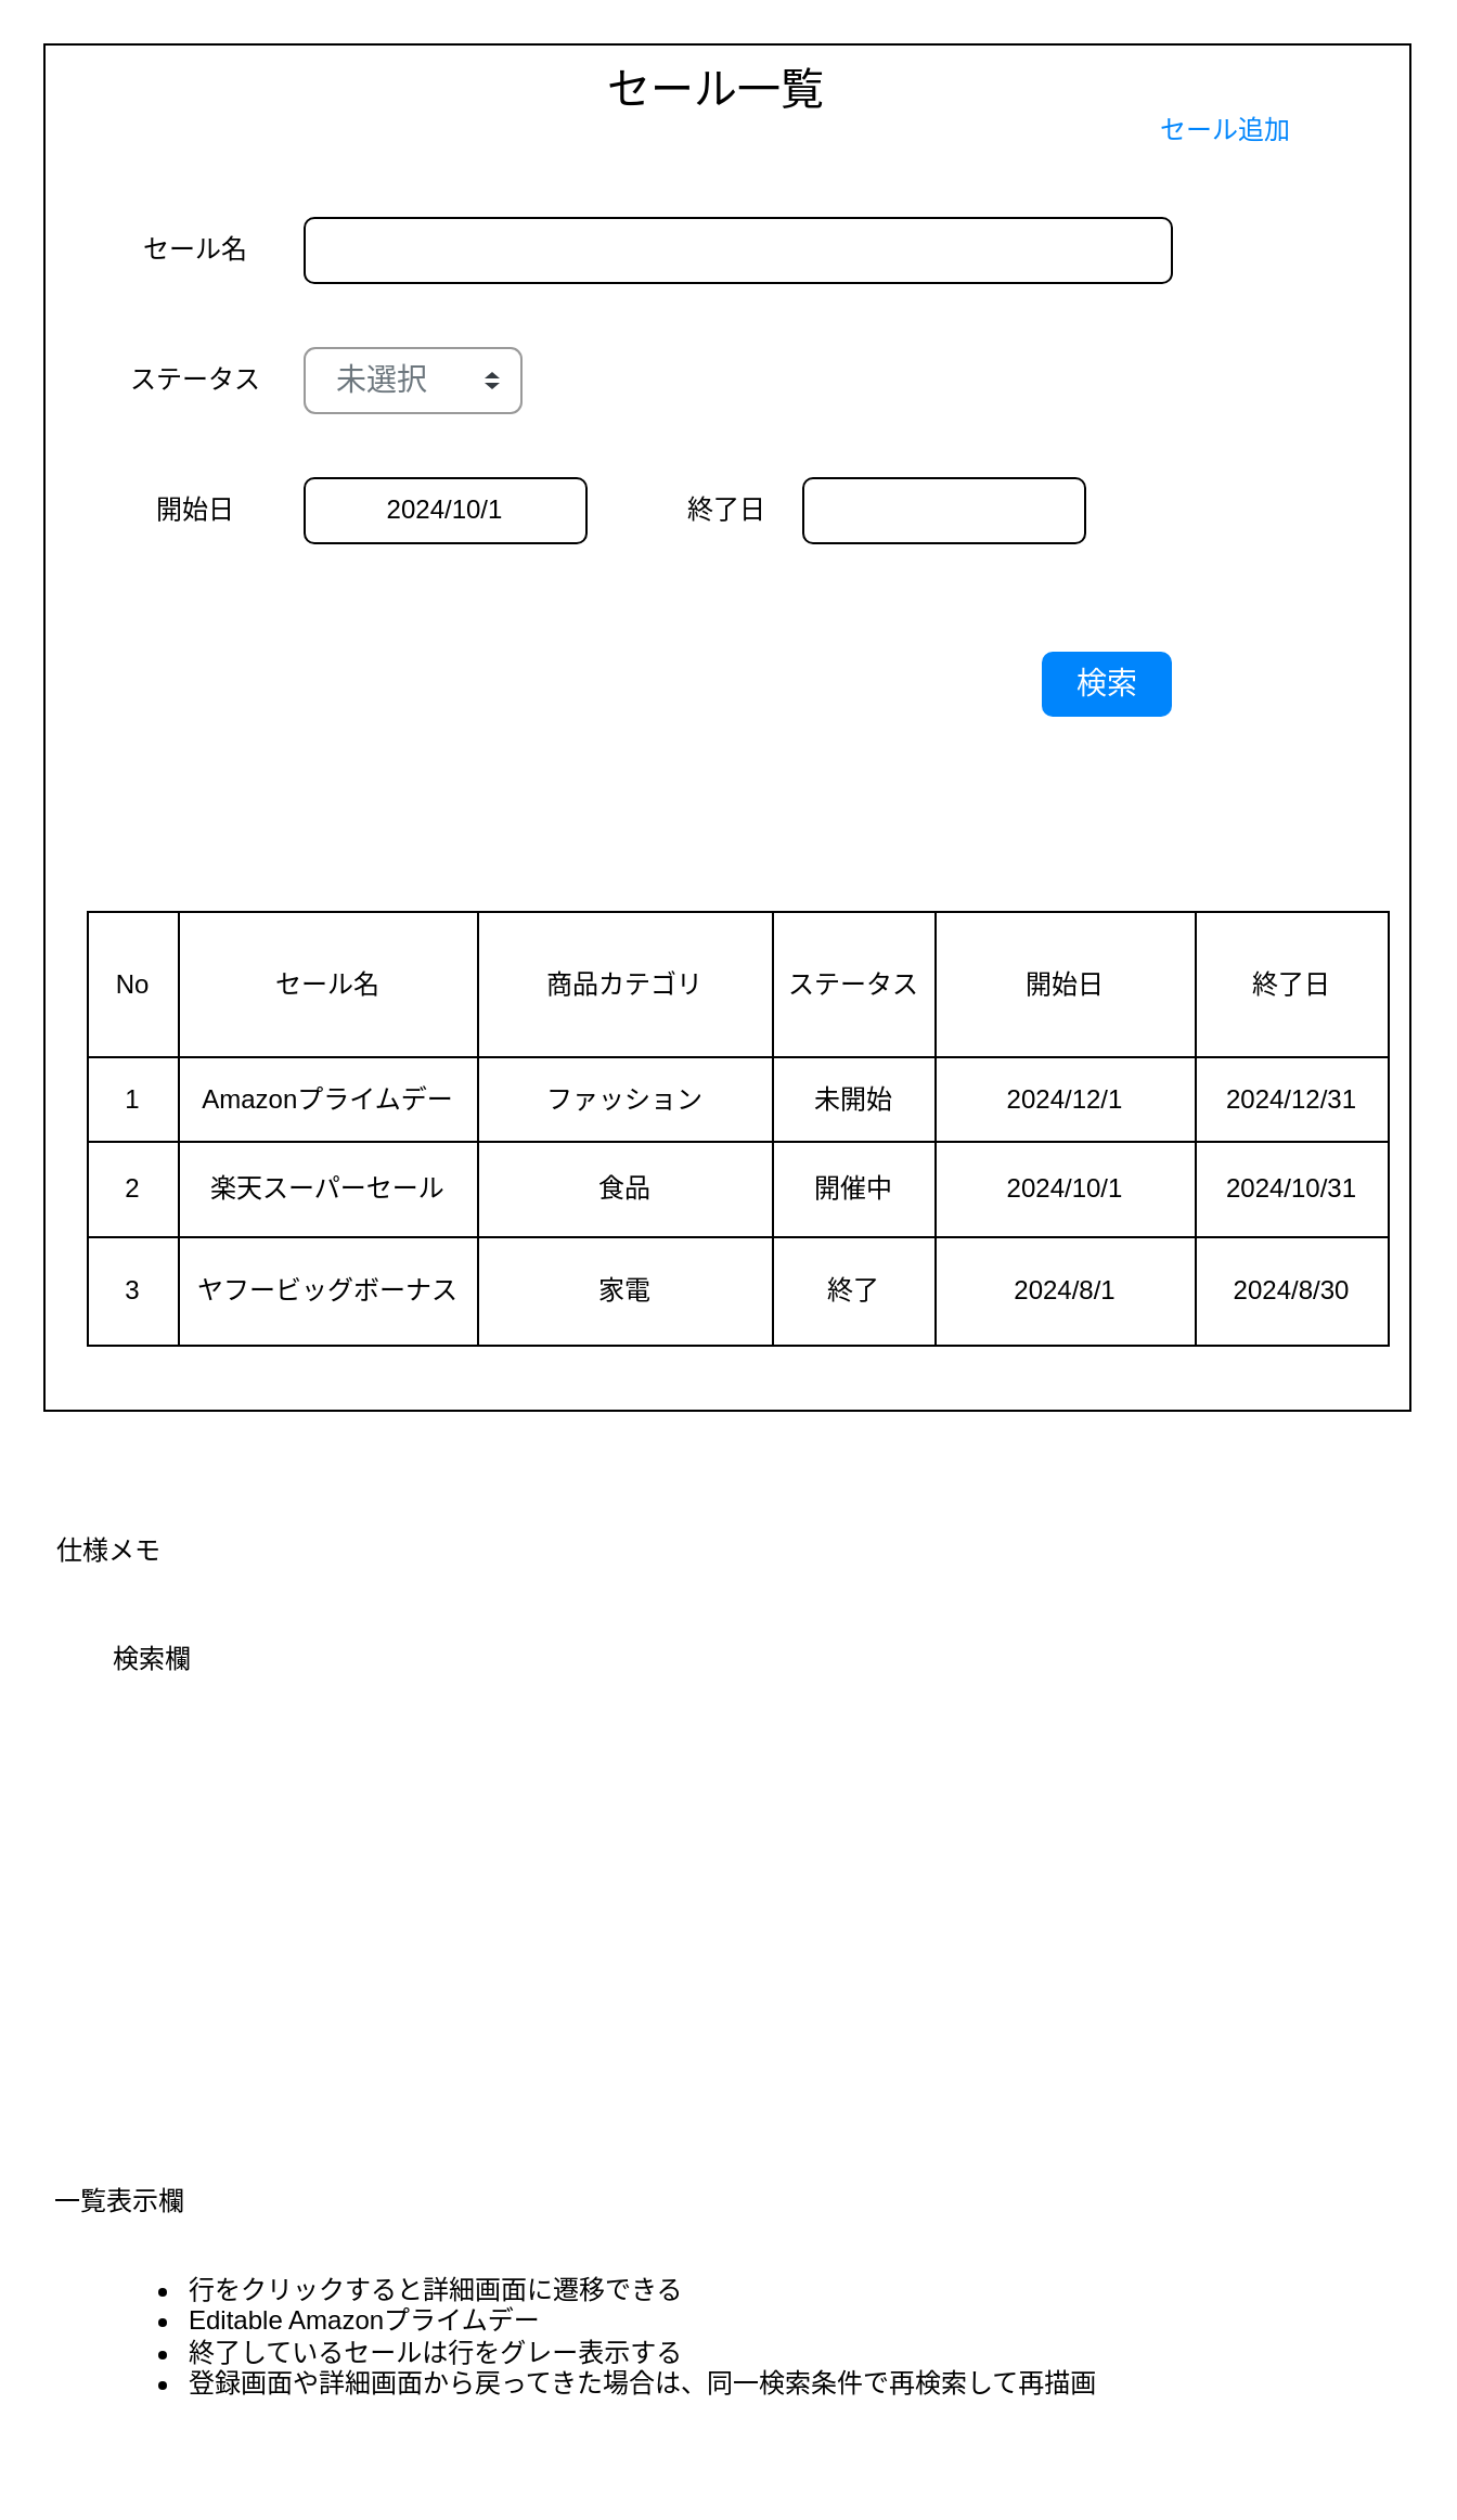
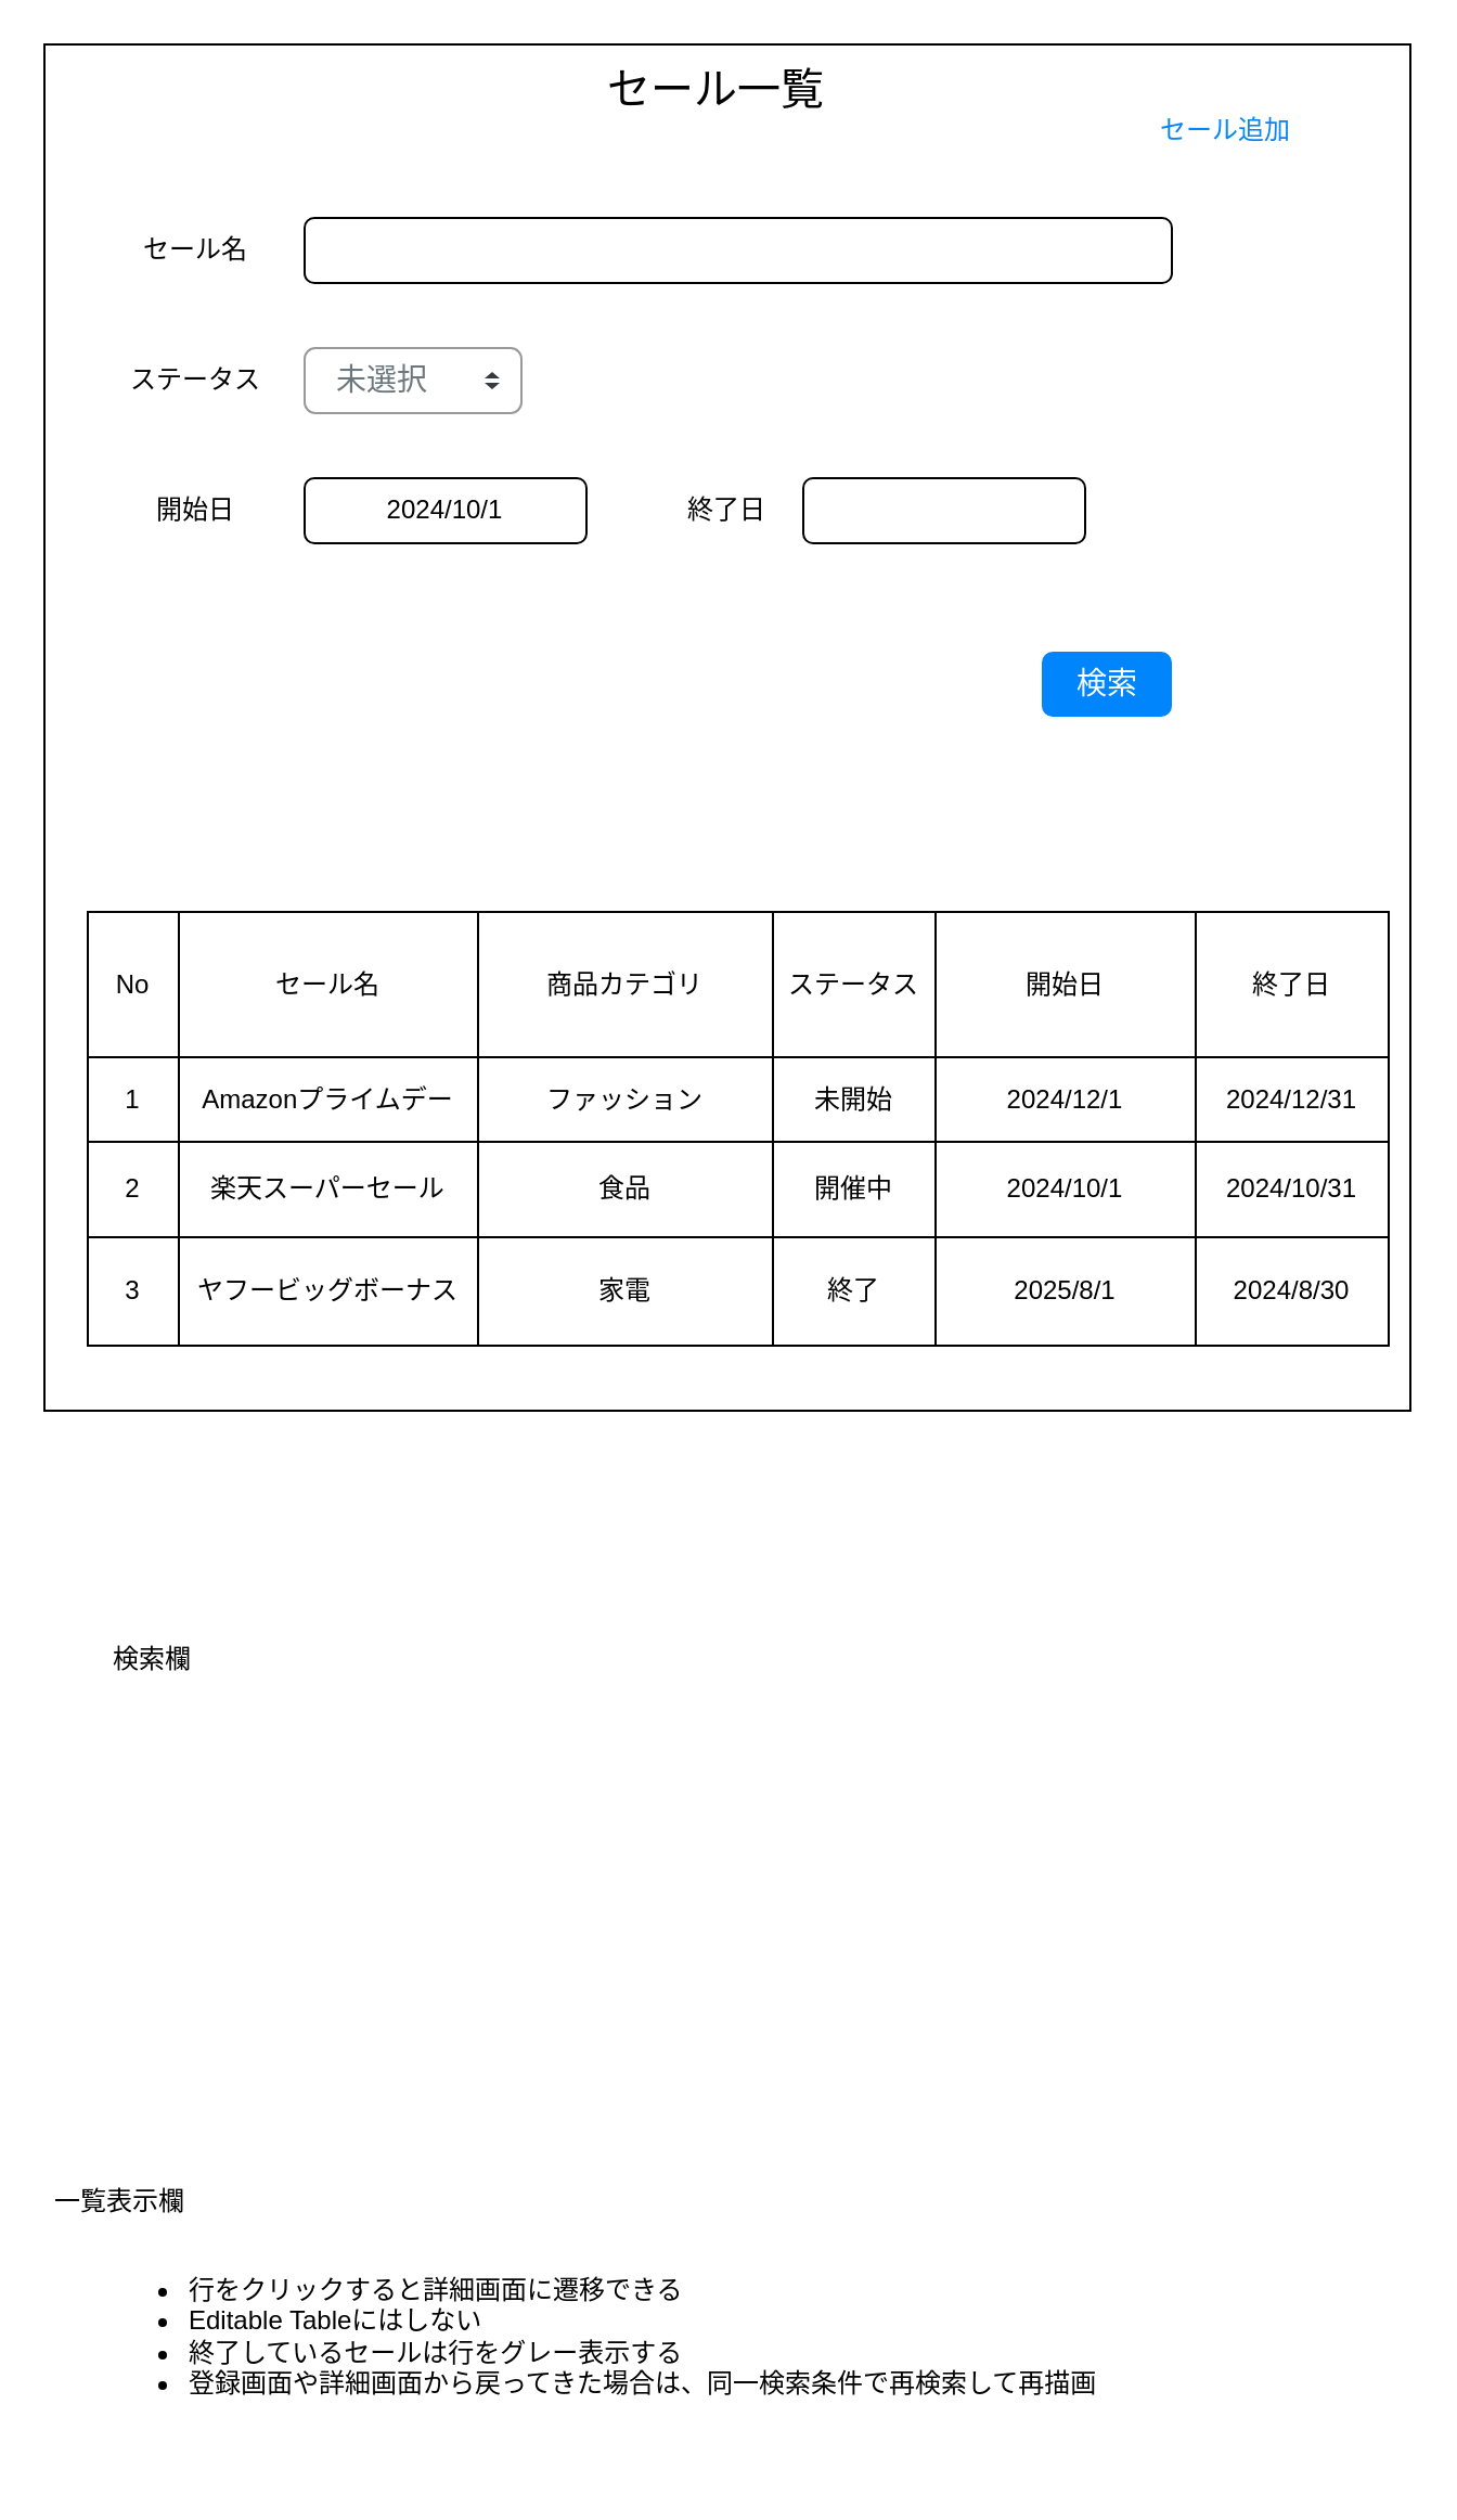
- <mxCell id="30" value="2024/8/1" style="shape=partialRectangle;html=1;whiteSpace=wrap;connectable=0;fillColor=none;top=0;left=0;bottom=0;right=0;overflow=hidden;pointerEvents=1;" parent="25" vertex="1"><mxGeometry x="391" width="120" height="50" as="geometry"><mxRectangle width="120" height="50" as="alternateBounds" /></mxGeometry></mxCell>
+ <mxCell id="30" value="2025/8/1" style="shape=partialRectangle;html=1;whiteSpace=wrap;connectable=0;fillColor=none;top=0;left=0;bottom=0;right=0;overflow=hidden;pointerEvents=1;" parent="25" vertex="1"><mxGeometry x="391" width="120" height="50" as="geometry"><mxRectangle width="120" height="50" as="alternateBounds" /></mxGeometry></mxCell>
- <mxCell id="44" value="仕様メモ" style="text;html=1;strokeColor=none;fillColor=none;align=center;verticalAlign=middle;whiteSpace=wrap;rounded=0;" parent="1" vertex="1"><mxGeometry x="20" y="700" width="60" height="30" as="geometry" /></mxCell>
- <mxCell id="47" value="&lt;ul&gt;&lt;li&gt;行をクリックすると詳細画面に遷移できる&lt;/li&gt;&lt;li&gt;Editable Amazonプライムデー&lt;/li&gt;&lt;li&gt;終了しているセールは行をグレー表示する&lt;/li&gt;&lt;li&gt;登録画面や詳細画面から戻ってきた場合は、同一検索条件で再検索して再描画&lt;/li&gt;&lt;/ul&gt;" style="text;strokeColor=none;fillColor=none;html=1;whiteSpace=wrap;verticalAlign=top;overflow=hidden;" parent="1" vertex="1"><mxGeometry x="45" y="1030" width="590" height="110" as="geometry" /></mxCell>
+ <mxCell id="47" value="&lt;ul&gt;&lt;li&gt;行をクリックすると詳細画面に遷移できる&lt;/li&gt;&lt;li&gt;Editable Tableにはしない&lt;/li&gt;&lt;li&gt;終了しているセールは行をグレー表示する&lt;/li&gt;&lt;li&gt;登録画面や詳細画面から戻ってきた場合は、同一検索条件で再検索して再描画&lt;/li&gt;&lt;/ul&gt;" style="text;strokeColor=none;fillColor=none;html=1;whiteSpace=wrap;verticalAlign=top;overflow=hidden;" parent="1" vertex="1"><mxGeometry x="45" y="1030" width="590" height="110" as="geometry" /></mxCell>
